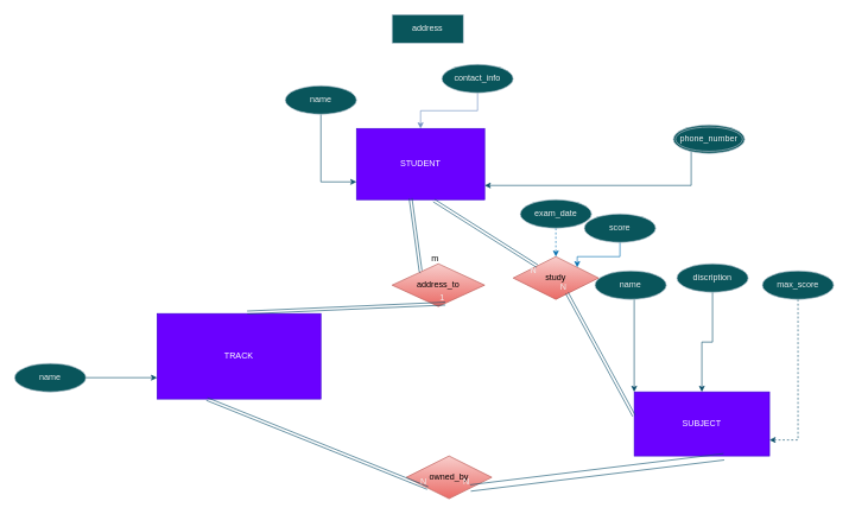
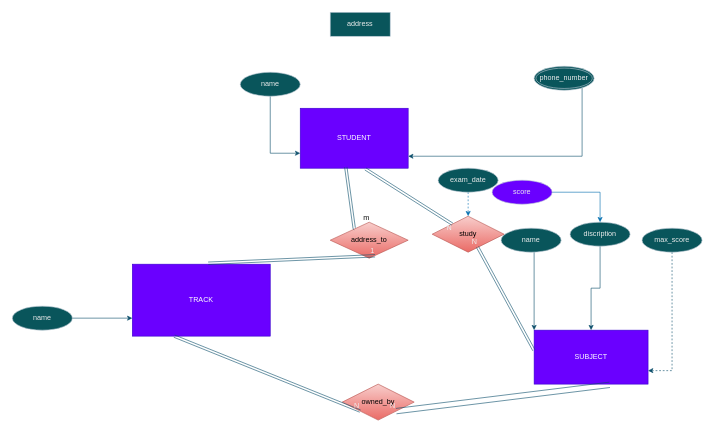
- <mxCell id="38" value="contact_info" style="ellipse;whiteSpace=wrap;html=1;align=center;labelBackgroundColor=none;fillColor=#09555B;strokeColor=#BAC8D3;fontColor=#EEEEEE;rounded=0;" vertex="1" parent="1"><mxGeometry x="620" y="90" width="100" height="40" as="geometry" /></mxCell>
- <mxCell id="37" style="edgeStyle=orthogonalEdgeStyle;rounded=0;orthogonalLoop=1;jettySize=auto;html=1;fillColor=#dae8fc;gradientColor=#7ea6e0;strokeColor=#6c8ebf;" edge="1" parent="1" source="38" target="2"><mxGeometry relative="1" as="geometry" /></mxCell>
- <mxCell id="7" value="phone_number" style="ellipse;shape=doubleEllipse;margin=3;whiteSpace=wrap;html=1;align=center;labelBackgroundColor=none;fillColor=#09555B;strokeColor=#BAC8D3;fontColor=#EEEEEE;rounded=0;" vertex="1" parent="1"><mxGeometry x="945" y="175" width="100" height="40" as="geometry" /></mxCell>
+ <mxCell id="7" value="phone_number" style="ellipse;shape=doubleEllipse;margin=3;whiteSpace=wrap;html=1;align=center;labelBackgroundColor=none;fillColor=#09555B;strokeColor=#BAC8D3;fontColor=#EEEEEE;rounded=0;" vertex="1" parent="1"><mxGeometry x="890" y="110" width="100" height="40" as="geometry" /></mxCell>
- <mxCell id="24" value="score" style="ellipse;whiteSpace=wrap;html=1;align=center;labelBackgroundColor=none;fillColor=#09555B;strokeColor=#BAC8D3;fontColor=#EEEEEE;rounded=0;" vertex="1" parent="1"><mxGeometry x="820" y="300" width="100" height="40" as="geometry" /></mxCell>
+ <mxCell id="24" value="score" style="ellipse;whiteSpace=wrap;html=1;align=center;labelBackgroundColor=none;fillColor=#6a00ff;strokeColor=#BAC8D3;fontColor=#EEEEEE;rounded=0;" vertex="1" parent="1"><mxGeometry x="820" y="300" width="100" height="40" as="geometry" /></mxCell>
- <mxCell id="23" style="edgeStyle=orthogonalEdgeStyle;rounded=0;orthogonalLoop=1;jettySize=auto;html=1;entryX=1;entryY=0;entryDx=0;entryDy=0;fillColor=#1ba1e2;strokeColor=#006EAF;" edge="1" parent="1" source="24" target="20"><mxGeometry relative="1" as="geometry" /></mxCell>
+ <mxCell id="23" style="edgeStyle=orthogonalEdgeStyle;rounded=0;orthogonalLoop=1;jettySize=auto;html=1;fillColor=#1ba1e2;strokeColor=#006EAF;" edge="1" parent="1" source="24" target="11"><mxGeometry relative="1" as="geometry" /></mxCell>
